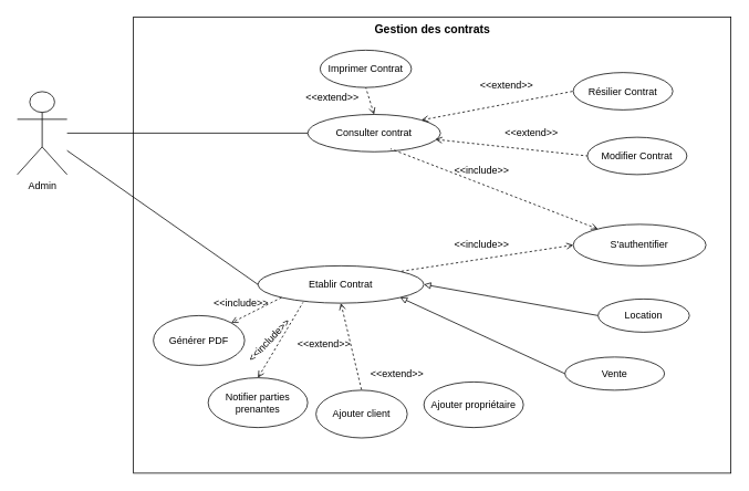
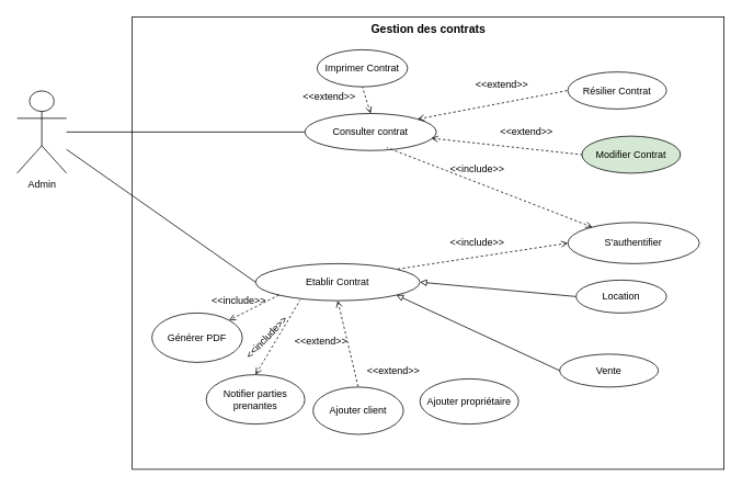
- <mxCell id="6" value="&lt;font style=&quot;vertical-align: inherit;&quot;&gt;&lt;font style=&quot;vertical-align: inherit;&quot;&gt;&lt;font style=&quot;vertical-align: inherit;&quot;&gt;&lt;font style=&quot;vertical-align: inherit;&quot;&gt;Modifier Contrat&lt;/font&gt;&lt;/font&gt;&lt;/font&gt;&lt;/font&gt;" style="ellipse;whiteSpace=wrap;html=1;" vertex="1" parent="1"><mxGeometry x="707" y="165" width="120" height="45" as="geometry" /></mxCell>
+ <mxCell id="6" value="&lt;font style=&quot;vertical-align: inherit;&quot;&gt;&lt;font style=&quot;vertical-align: inherit;&quot;&gt;&lt;font style=&quot;vertical-align: inherit;&quot;&gt;&lt;font style=&quot;vertical-align: inherit;&quot;&gt;Modifier Contrat&lt;/font&gt;&lt;/font&gt;&lt;/font&gt;&lt;/font&gt;" style="ellipse;whiteSpace=wrap;html=1;fillColor=#d5e8d4;" vertex="1" parent="1"><mxGeometry x="707" y="165" width="120" height="45" as="geometry" /></mxCell>
- <mxCell id="15" value="&lt;font style=&quot;vertical-align: inherit;&quot;&gt;&lt;font style=&quot;vertical-align: inherit;&quot;&gt;&lt;font style=&quot;vertical-align: inherit;&quot;&gt;&lt;font style=&quot;vertical-align: inherit;&quot;&gt;&lt;font style=&quot;vertical-align: inherit;&quot;&gt;&lt;font style=&quot;vertical-align: inherit;&quot;&gt;&lt;font style=&quot;vertical-align: inherit;&quot;&gt;&lt;font style=&quot;vertical-align: inherit;&quot;&gt;Location&lt;/font&gt;&lt;/font&gt;&lt;/font&gt;&lt;/font&gt;&lt;/font&gt;&lt;/font&gt;&lt;/font&gt;&lt;/font&gt;" style="ellipse;whiteSpace=wrap;html=1;" vertex="1" parent="1"><mxGeometry x="720" y="360" width="110" height="40" as="geometry" /></mxCell>
+ <mxCell id="15" value="&lt;font style=&quot;vertical-align: inherit;&quot;&gt;&lt;font style=&quot;vertical-align: inherit;&quot;&gt;&lt;font style=&quot;vertical-align: inherit;&quot;&gt;&lt;font style=&quot;vertical-align: inherit;&quot;&gt;&lt;font style=&quot;vertical-align: inherit;&quot;&gt;&lt;font style=&quot;vertical-align: inherit;&quot;&gt;&lt;font style=&quot;vertical-align: inherit;&quot;&gt;&lt;font style=&quot;vertical-align: inherit;&quot;&gt;Location&lt;/font&gt;&lt;/font&gt;&lt;/font&gt;&lt;/font&gt;&lt;/font&gt;&lt;/font&gt;&lt;/font&gt;&lt;/font&gt;" style="ellipse;whiteSpace=wrap;html=1;" vertex="1" parent="1"><mxGeometry x="700" y="340" width="110" height="40" as="geometry" /></mxCell>
